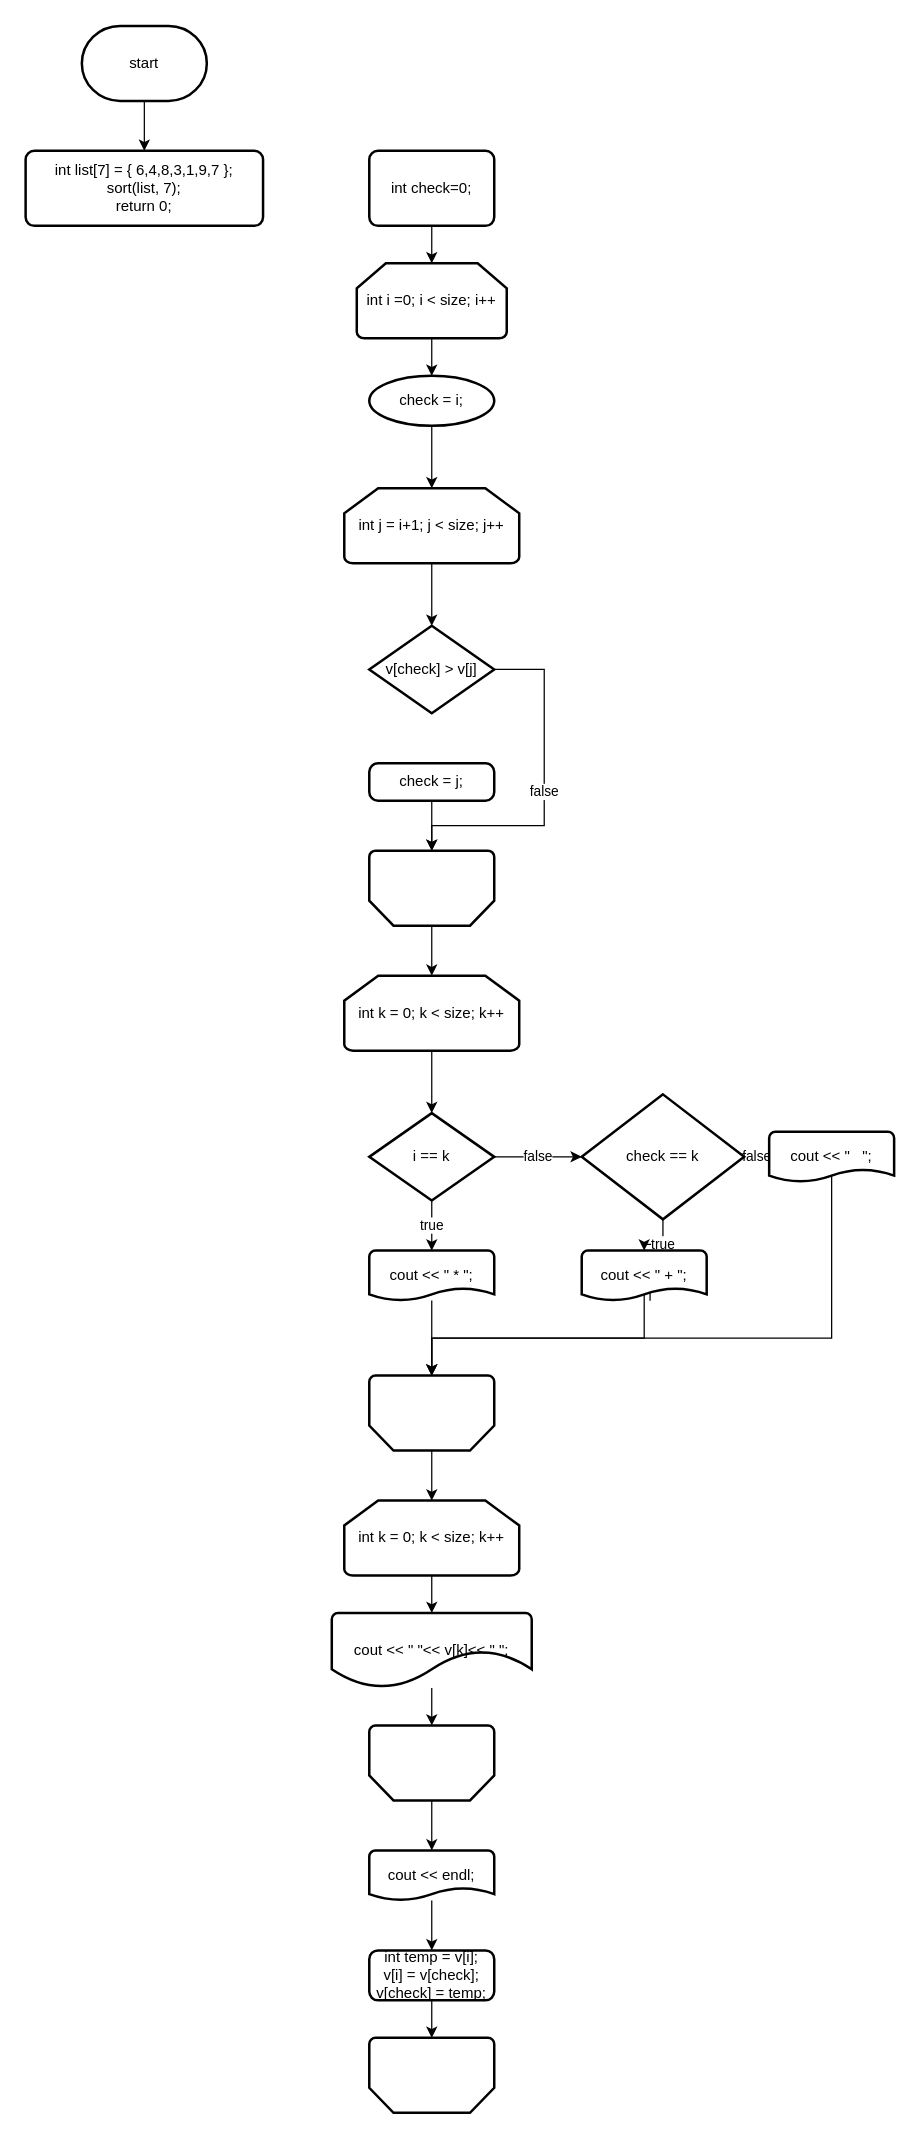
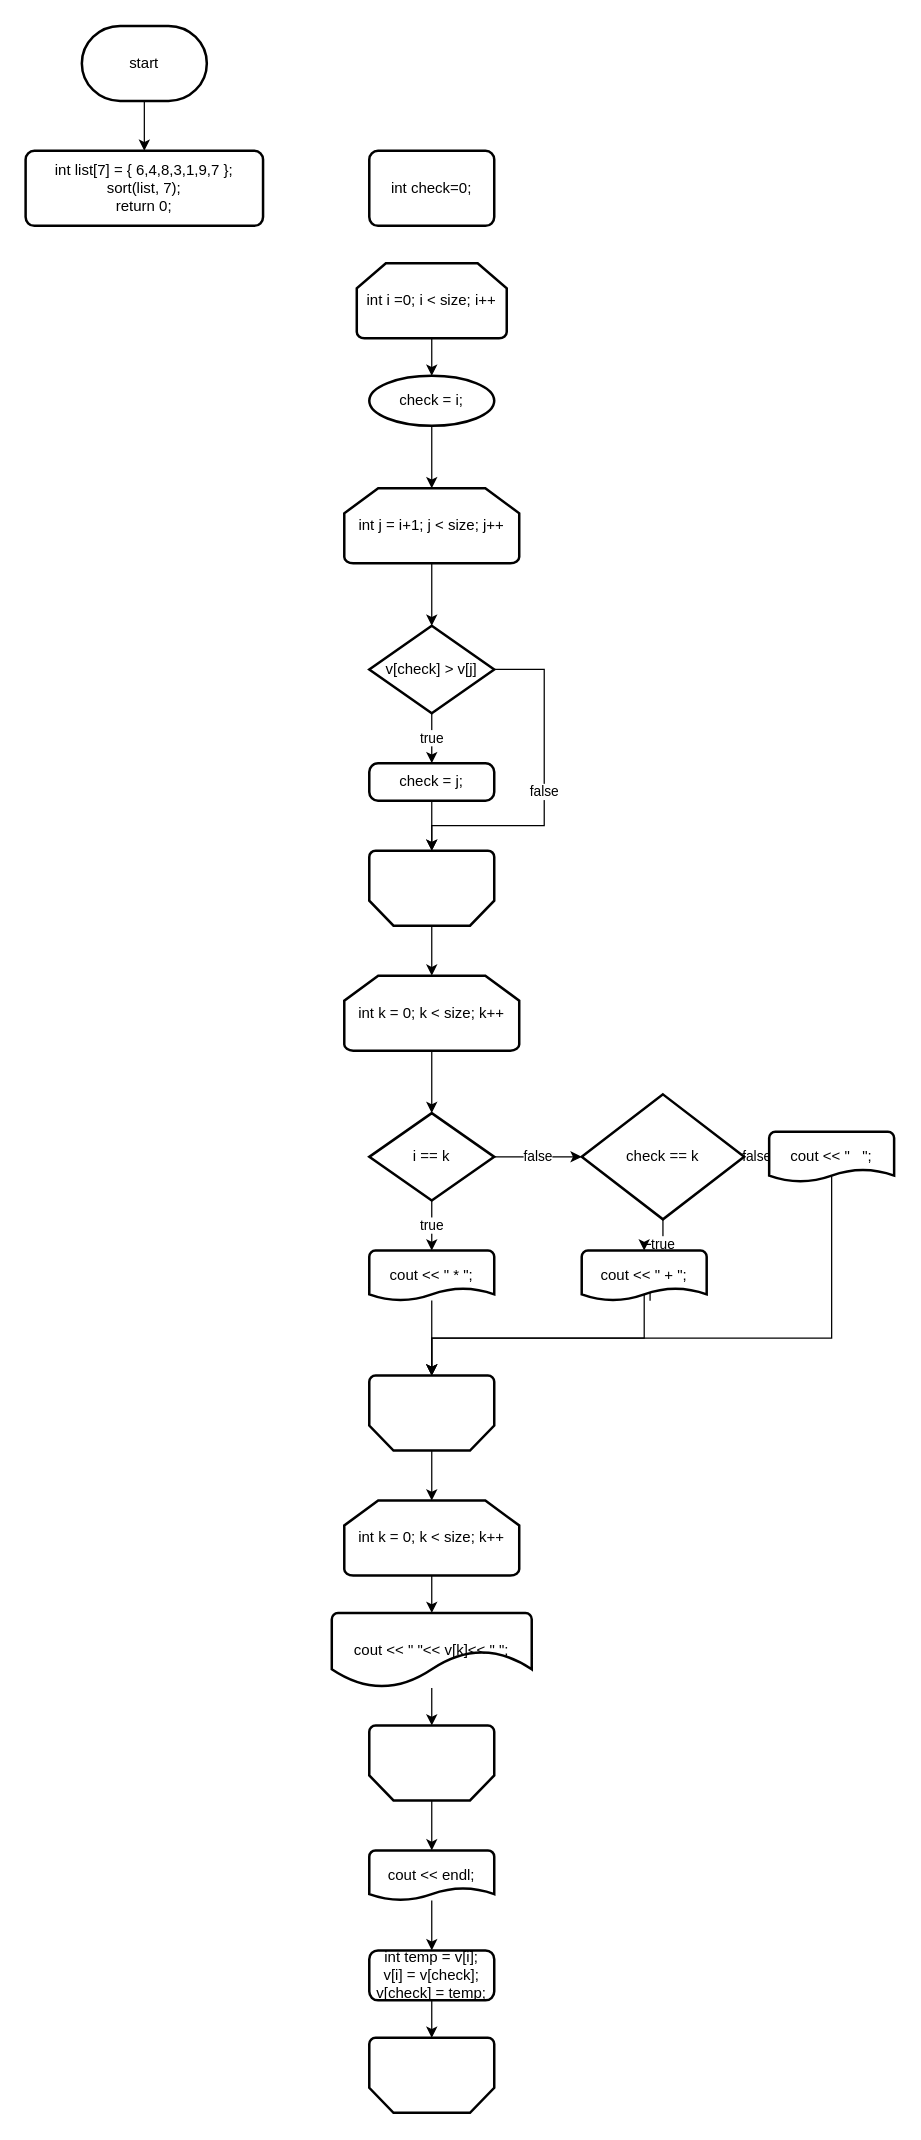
- <mxCell id="5" style="edgeStyle=orthogonalEdgeStyle;rounded=0;orthogonalLoop=1;jettySize=auto;html=1;entryX=0.5;entryY=0;entryDx=0;entryDy=0;entryPerimeter=0;" edge="1" parent="1" source="6" target="8"><mxGeometry relative="1" as="geometry"><mxPoint x="345" y="240" as="targetPoint" /></mxGeometry></mxCell>
+ <mxCell id="14" value="true" style="edgeStyle=orthogonalEdgeStyle;rounded=0;orthogonalLoop=1;jettySize=auto;html=1;entryX=0.5;entryY=0;entryDx=0;entryDy=0;" edge="1" parent="1" source="15" target="17"><mxGeometry relative="1" as="geometry"><mxPoint x="345" y="600" as="targetPoint" /></mxGeometry></mxCell>
